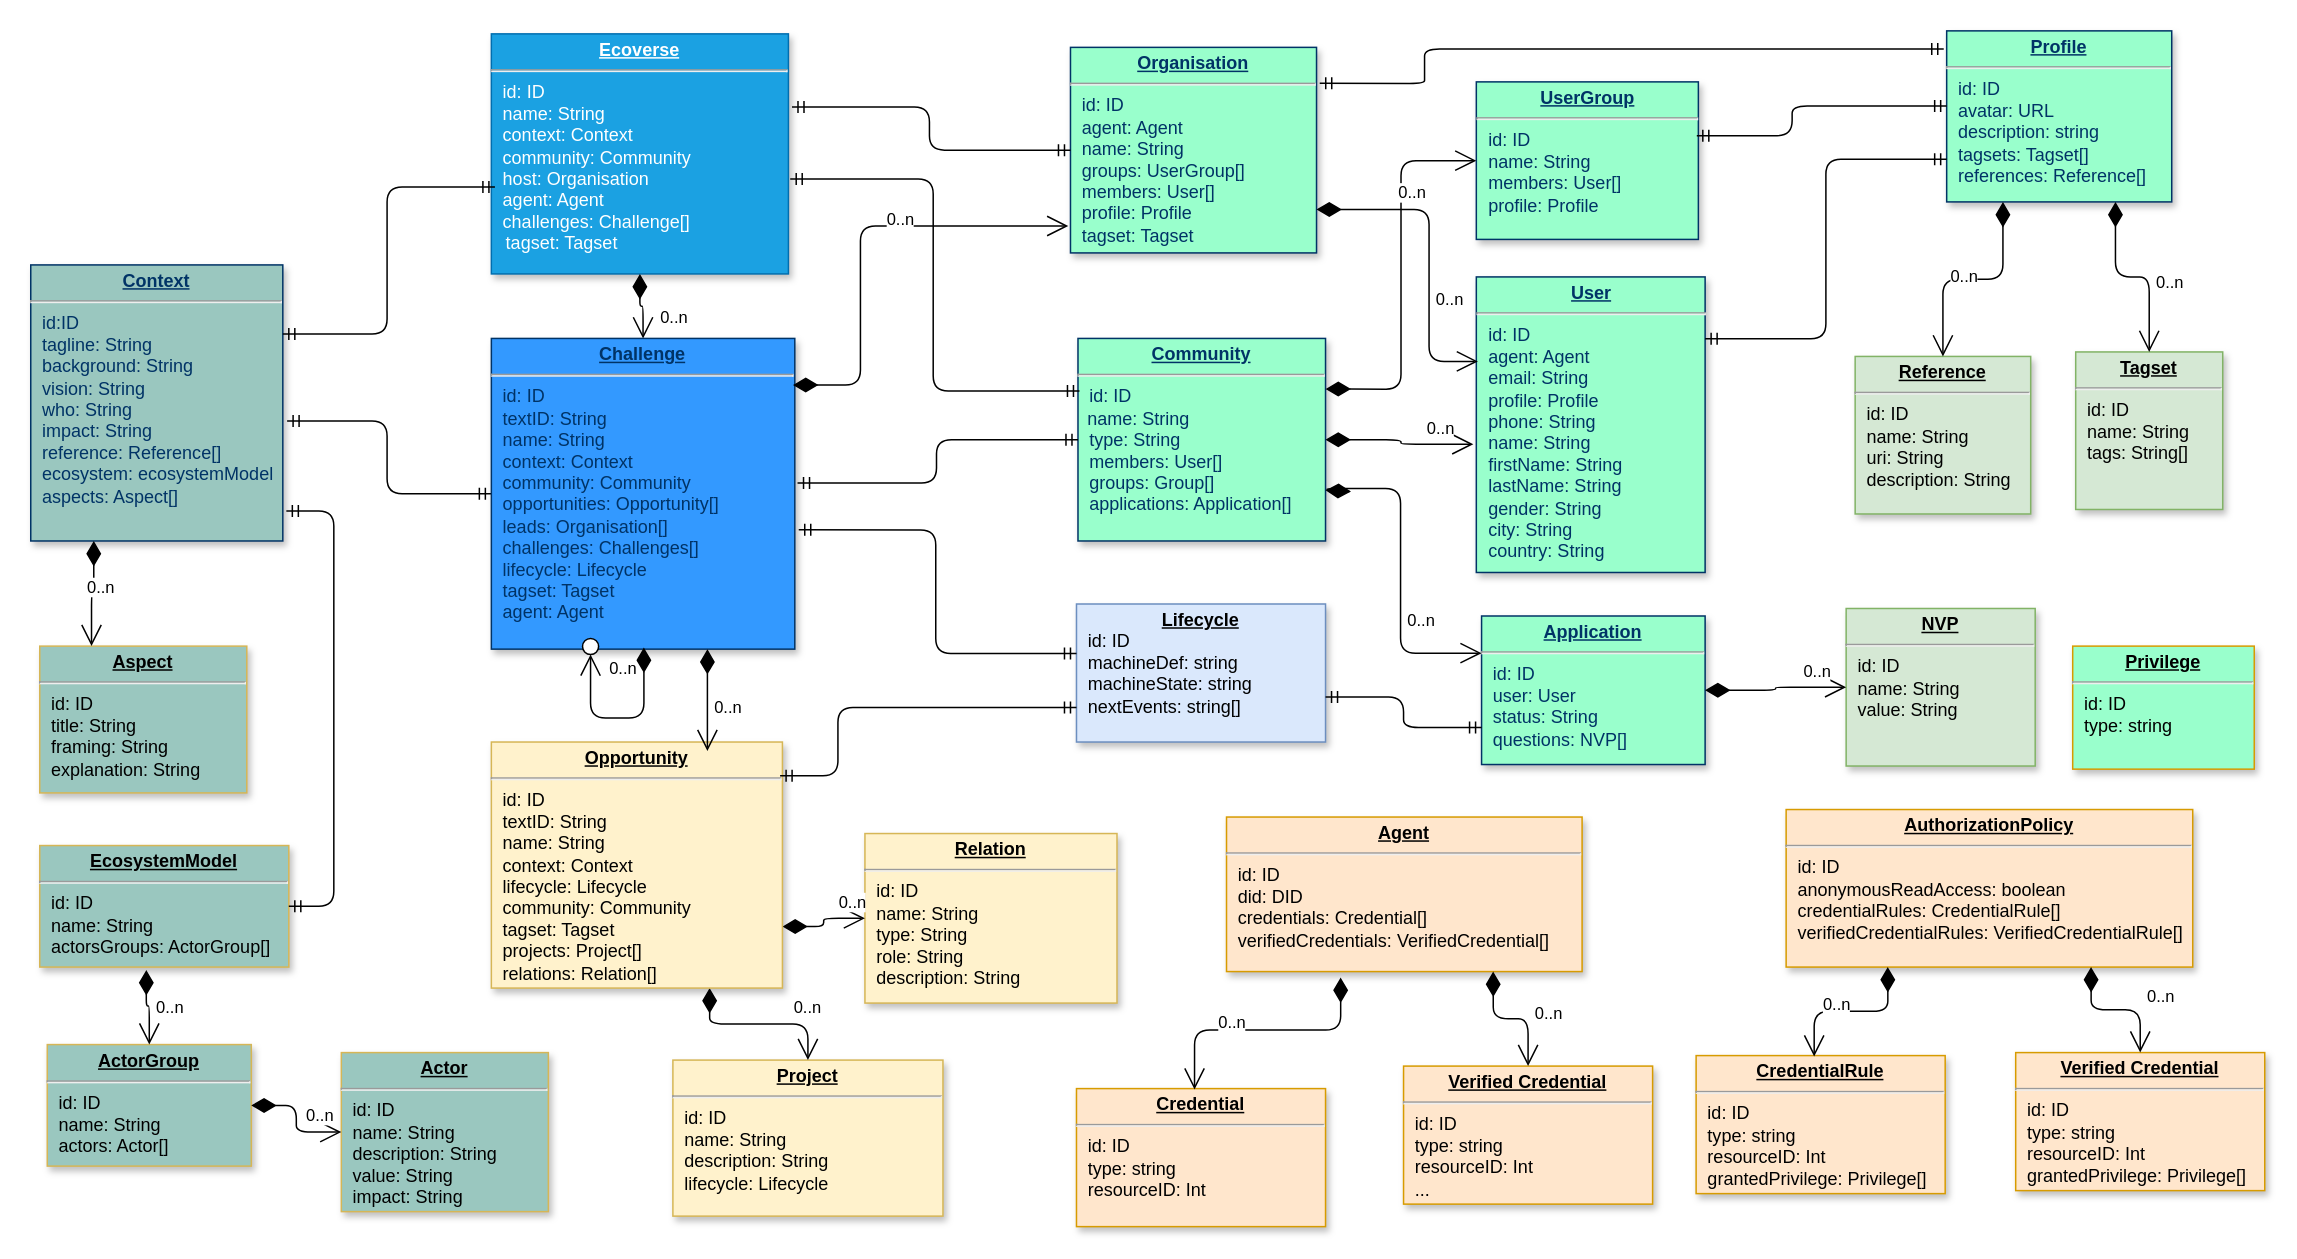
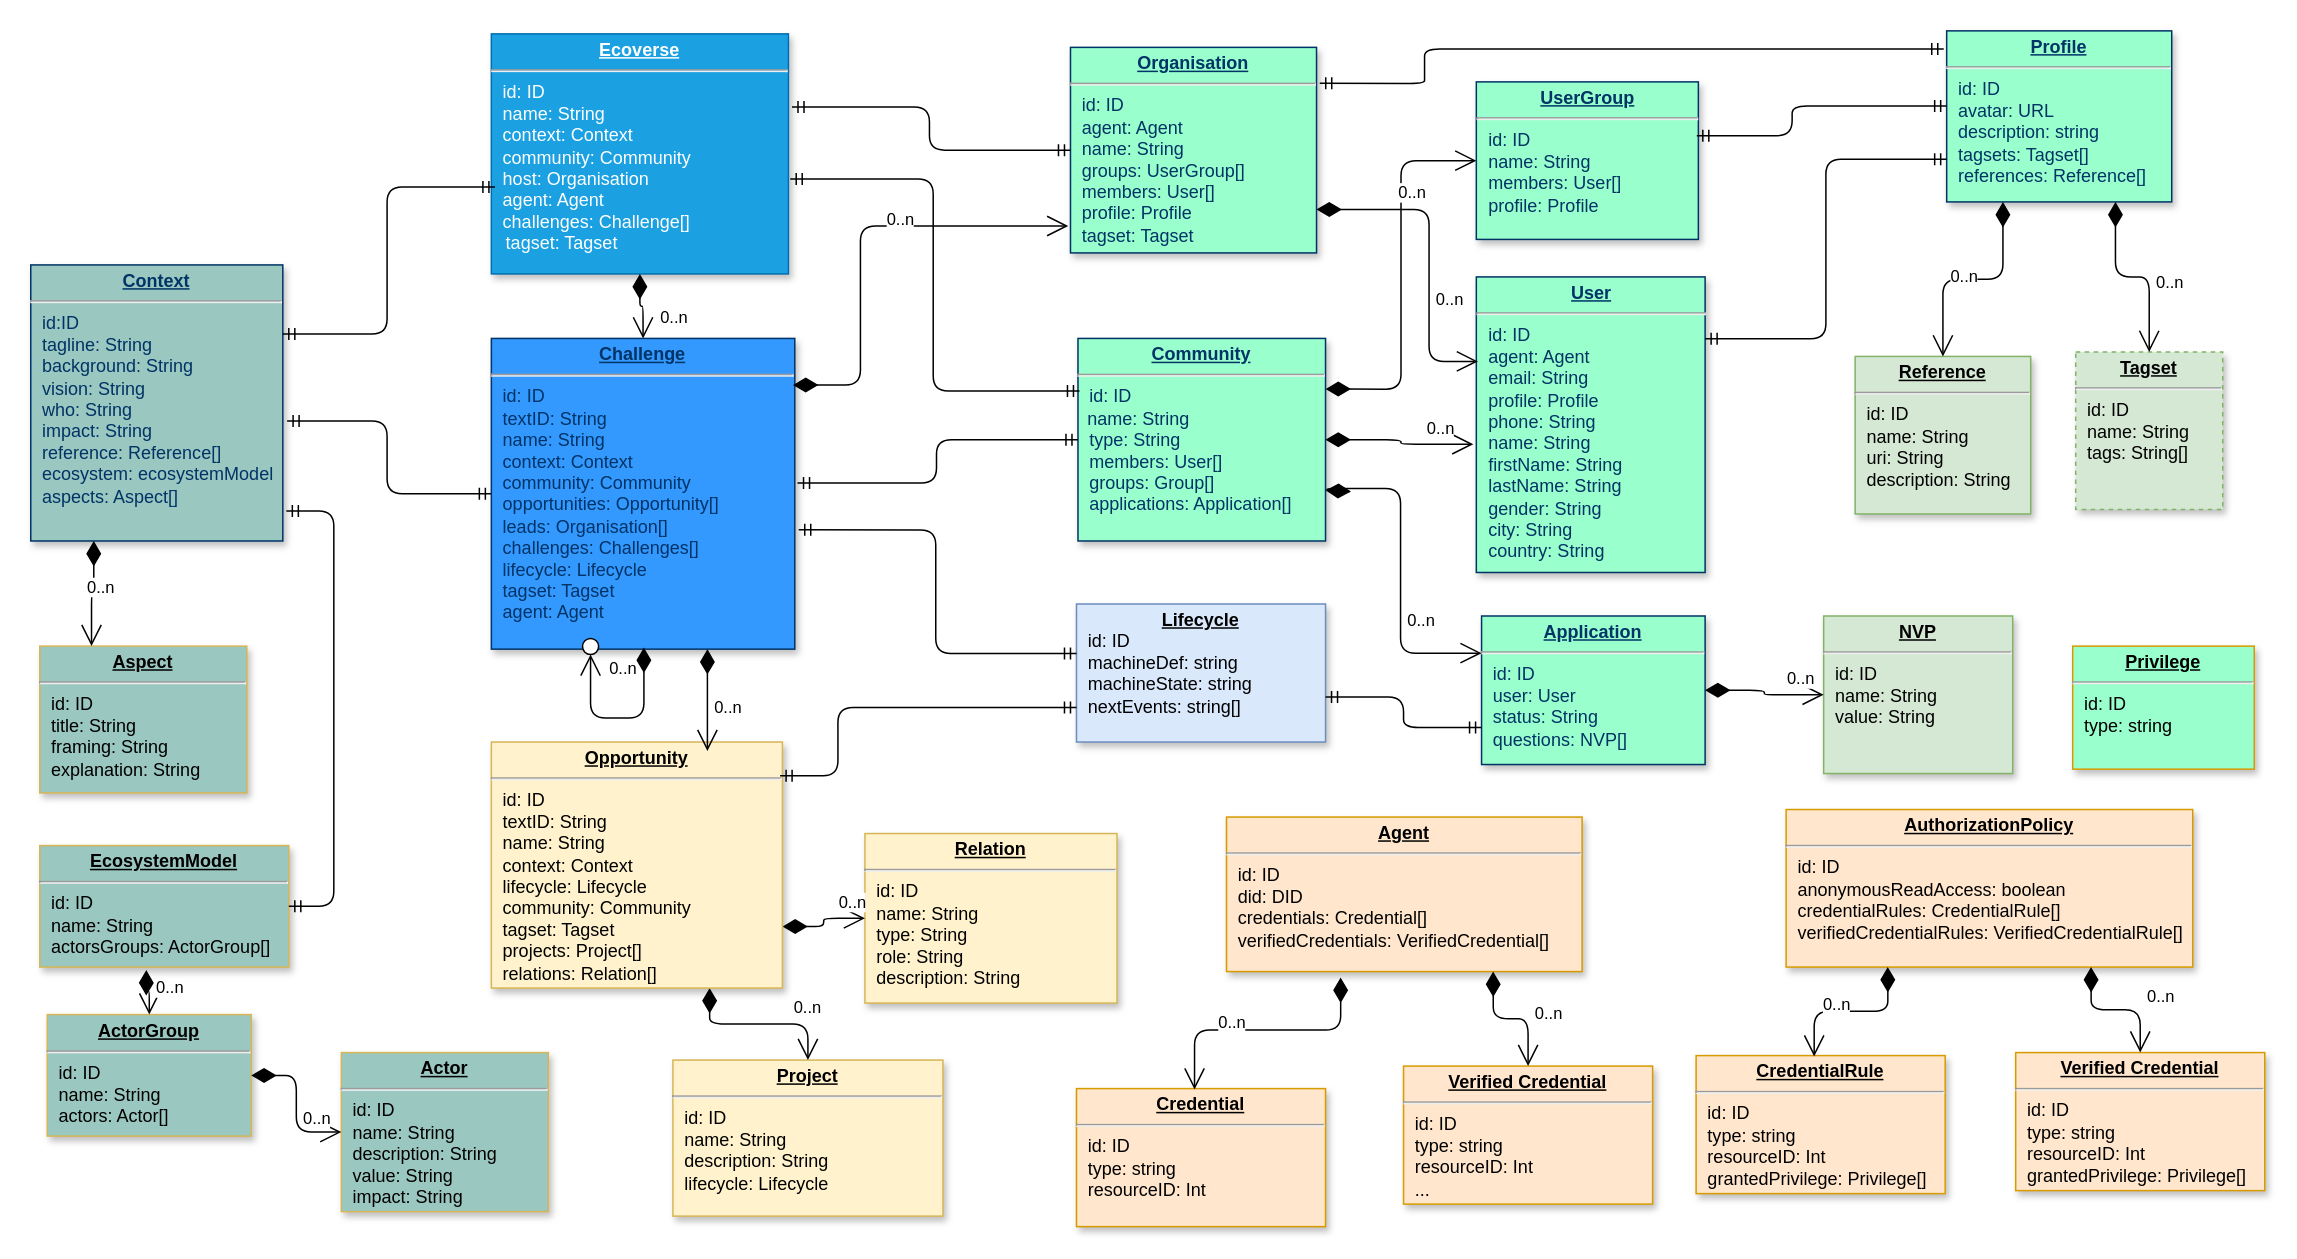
- <mxCell id="11" value="&lt;p style=&quot;margin: 0px ; margin-top: 4px ; text-align: center ; text-decoration: underline&quot;&gt;&lt;b&gt;Tagset&lt;/b&gt;&lt;/p&gt;&lt;hr&gt;&lt;p style=&quot;margin: 0px ; margin-left: 8px&quot;&gt;id: ID&lt;/p&gt;&lt;p style=&quot;margin: 0px ; margin-left: 8px&quot;&gt;name: String&lt;/p&gt;&lt;p style=&quot;margin: 0px ; margin-left: 8px&quot;&gt;tags: String[]&lt;/p&gt;&lt;p style=&quot;margin: 0px ; margin-left: 8px&quot;&gt;&lt;br&gt;&lt;/p&gt;" style="verticalAlign=top;align=left;overflow=fill;fontSize=12;fontFamily=Helvetica;html=1;strokeColor=#82b366;shadow=1;fillColor=#d5e8d4;" parent="1" vertex="1"><mxGeometry x="1383" y="234" width="98" height="105" as="geometry" /></mxCell>
+ <mxCell id="11" value="&lt;p style=&quot;margin: 0px ; margin-top: 4px ; text-align: center ; text-decoration: underline&quot;&gt;&lt;b&gt;Tagset&lt;/b&gt;&lt;/p&gt;&lt;hr&gt;&lt;p style=&quot;margin: 0px ; margin-left: 8px&quot;&gt;id: ID&lt;/p&gt;&lt;p style=&quot;margin: 0px ; margin-left: 8px&quot;&gt;name: String&lt;/p&gt;&lt;p style=&quot;margin: 0px ; margin-left: 8px&quot;&gt;tags: String[]&lt;/p&gt;&lt;p style=&quot;margin: 0px ; margin-left: 8px&quot;&gt;&lt;br&gt;&lt;/p&gt;" style="verticalAlign=top;align=left;overflow=fill;fontSize=12;fontFamily=Helvetica;html=1;strokeColor=#82b366;shadow=1;fillColor=#d5e8d4;dashed=1;" parent="1" vertex="1"><mxGeometry x="1383" y="234" width="98" height="105" as="geometry" /></mxCell>
- <mxCell id="30" value="&lt;p style=&quot;margin: 0px ; margin-top: 4px ; text-align: center ; text-decoration: underline&quot;&gt;&lt;b&gt;NVP&lt;/b&gt;&lt;/p&gt;&lt;hr&gt;&lt;p style=&quot;margin: 0px ; margin-left: 8px&quot;&gt;id: ID&lt;/p&gt;&lt;p style=&quot;margin: 0px ; margin-left: 8px&quot;&gt;name: String&lt;/p&gt;&lt;p style=&quot;margin: 0px ; margin-left: 8px&quot;&gt;value: String&lt;/p&gt;&lt;p style=&quot;margin: 0px ; margin-left: 8px&quot;&gt;&lt;br&gt;&lt;/p&gt;" style="verticalAlign=top;align=left;overflow=fill;fontSize=12;fontFamily=Helvetica;html=1;strokeColor=#82b366;shadow=1;fillColor=#d5e8d4;" parent="1" vertex="1"><mxGeometry x="1230" y="405" width="126" height="105" as="geometry" /></mxCell>
+ <mxCell id="30" value="&lt;p style=&quot;margin: 0px ; margin-top: 4px ; text-align: center ; text-decoration: underline&quot;&gt;&lt;b&gt;NVP&lt;/b&gt;&lt;/p&gt;&lt;hr&gt;&lt;p style=&quot;margin: 0px ; margin-left: 8px&quot;&gt;id: ID&lt;/p&gt;&lt;p style=&quot;margin: 0px ; margin-left: 8px&quot;&gt;name: String&lt;/p&gt;&lt;p style=&quot;margin: 0px ; margin-left: 8px&quot;&gt;value: String&lt;/p&gt;&lt;p style=&quot;margin: 0px ; margin-left: 8px&quot;&gt;&lt;br&gt;&lt;/p&gt;" style="verticalAlign=top;align=left;overflow=fill;fontSize=12;fontFamily=Helvetica;html=1;strokeColor=#82b366;shadow=1;fillColor=#d5e8d4;" parent="1" vertex="1"><mxGeometry x="1215" y="410" width="126" height="105" as="geometry" /></mxCell>
- <mxCell id="17" value="&lt;p style=&quot;margin: 0px ; margin-top: 4px ; text-align: center ; text-decoration: underline&quot;&gt;&lt;strong&gt;ActorGroup&lt;/strong&gt;&lt;/p&gt;&lt;hr&gt;&lt;p style=&quot;margin: 0px ; margin-left: 8px&quot;&gt;id: ID&lt;/p&gt;&lt;p style=&quot;margin: 0px ; margin-left: 8px&quot;&gt;name: String&lt;/p&gt;&lt;p style=&quot;margin: 0px ; margin-left: 8px&quot;&gt;actors: Actor[]&lt;/p&gt;" style="verticalAlign=top;align=left;overflow=fill;fontSize=12;fontFamily=Helvetica;html=1;strokeColor=#d6b656;shadow=1;fillColor=#9AC7BF;" parent="1" vertex="1"><mxGeometry x="31" y="695.66" width="136" height="81" as="geometry" /></mxCell>
+ <mxCell id="17" value="&lt;p style=&quot;margin: 0px ; margin-top: 4px ; text-align: center ; text-decoration: underline&quot;&gt;&lt;strong&gt;ActorGroup&lt;/strong&gt;&lt;/p&gt;&lt;hr&gt;&lt;p style=&quot;margin: 0px ; margin-left: 8px&quot;&gt;id: ID&lt;/p&gt;&lt;p style=&quot;margin: 0px ; margin-left: 8px&quot;&gt;name: String&lt;/p&gt;&lt;p style=&quot;margin: 0px ; margin-left: 8px&quot;&gt;actors: Actor[]&lt;/p&gt;" style="verticalAlign=top;align=left;overflow=fill;fontSize=12;fontFamily=Helvetica;html=1;strokeColor=#d6b656;shadow=1;fillColor=#9AC7BF;" parent="1" vertex="1"><mxGeometry x="31" y="675.66" width="136" height="81" as="geometry" /></mxCell>
